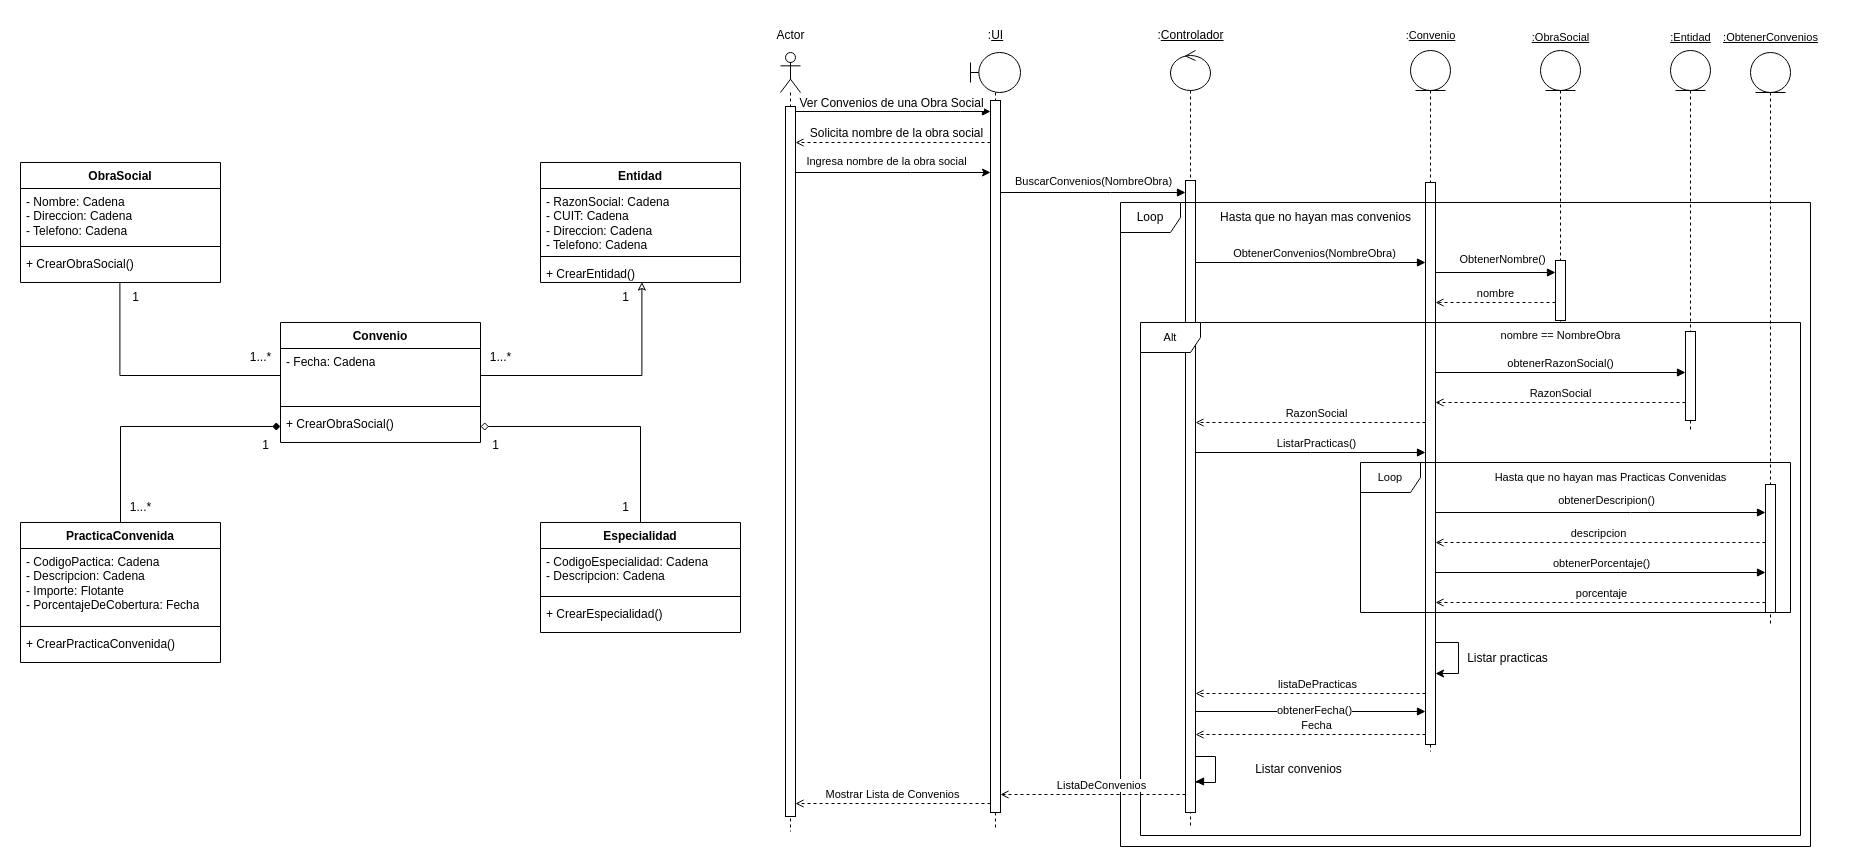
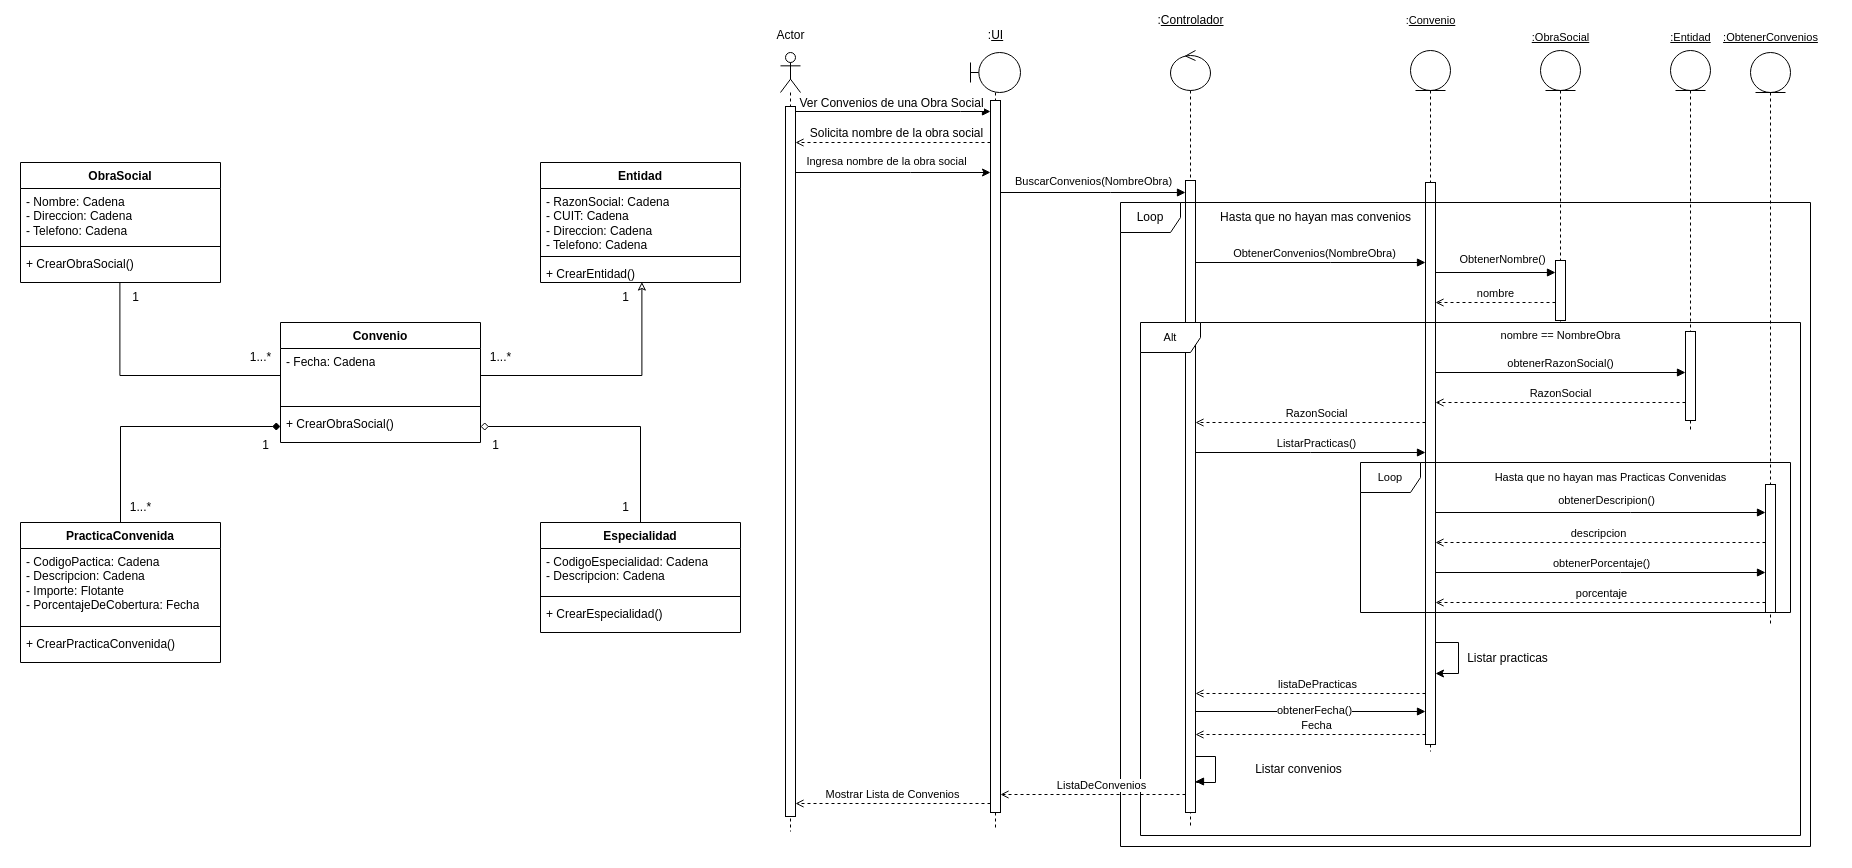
- <mxCell id="49" value=":&lt;u&gt;Controlador&lt;/u&gt;" style="text;html=1;align=center;verticalAlign=middle;resizable=0;points=[];autosize=1;strokeColor=none;fillColor=none;" parent="1" vertex="1"><mxGeometry x="1145" y="20" width="90" height="30" as="geometry" /></mxCell>
+ <mxCell id="49" value=":&lt;u&gt;Controlador&lt;/u&gt;" style="text;html=1;align=center;verticalAlign=middle;resizable=0;points=[];autosize=1;strokeColor=none;fillColor=none;" parent="1" vertex="1"><mxGeometry x="1145" y="5" width="90" height="30" as="geometry" /></mxCell>
- <mxCell id="56" value=":&lt;u&gt;Convenio&lt;/u&gt;" style="text;html=1;align=center;verticalAlign=middle;resizable=0;points=[];autosize=1;strokeColor=none;fillColor=none;fontFamily=Helvetica;fontSize=11;fontColor=default;labelBackgroundColor=default;" parent="1" vertex="1"><mxGeometry x="1395" y="20" width="70" height="30" as="geometry" /></mxCell>
+ <mxCell id="56" value=":&lt;u&gt;Convenio&lt;/u&gt;" style="text;html=1;align=center;verticalAlign=middle;resizable=0;points=[];autosize=1;strokeColor=none;fillColor=none;fontFamily=Helvetica;fontSize=11;fontColor=default;labelBackgroundColor=default;" parent="1" vertex="1"><mxGeometry x="1395" y="5" width="70" height="30" as="geometry" /></mxCell>
